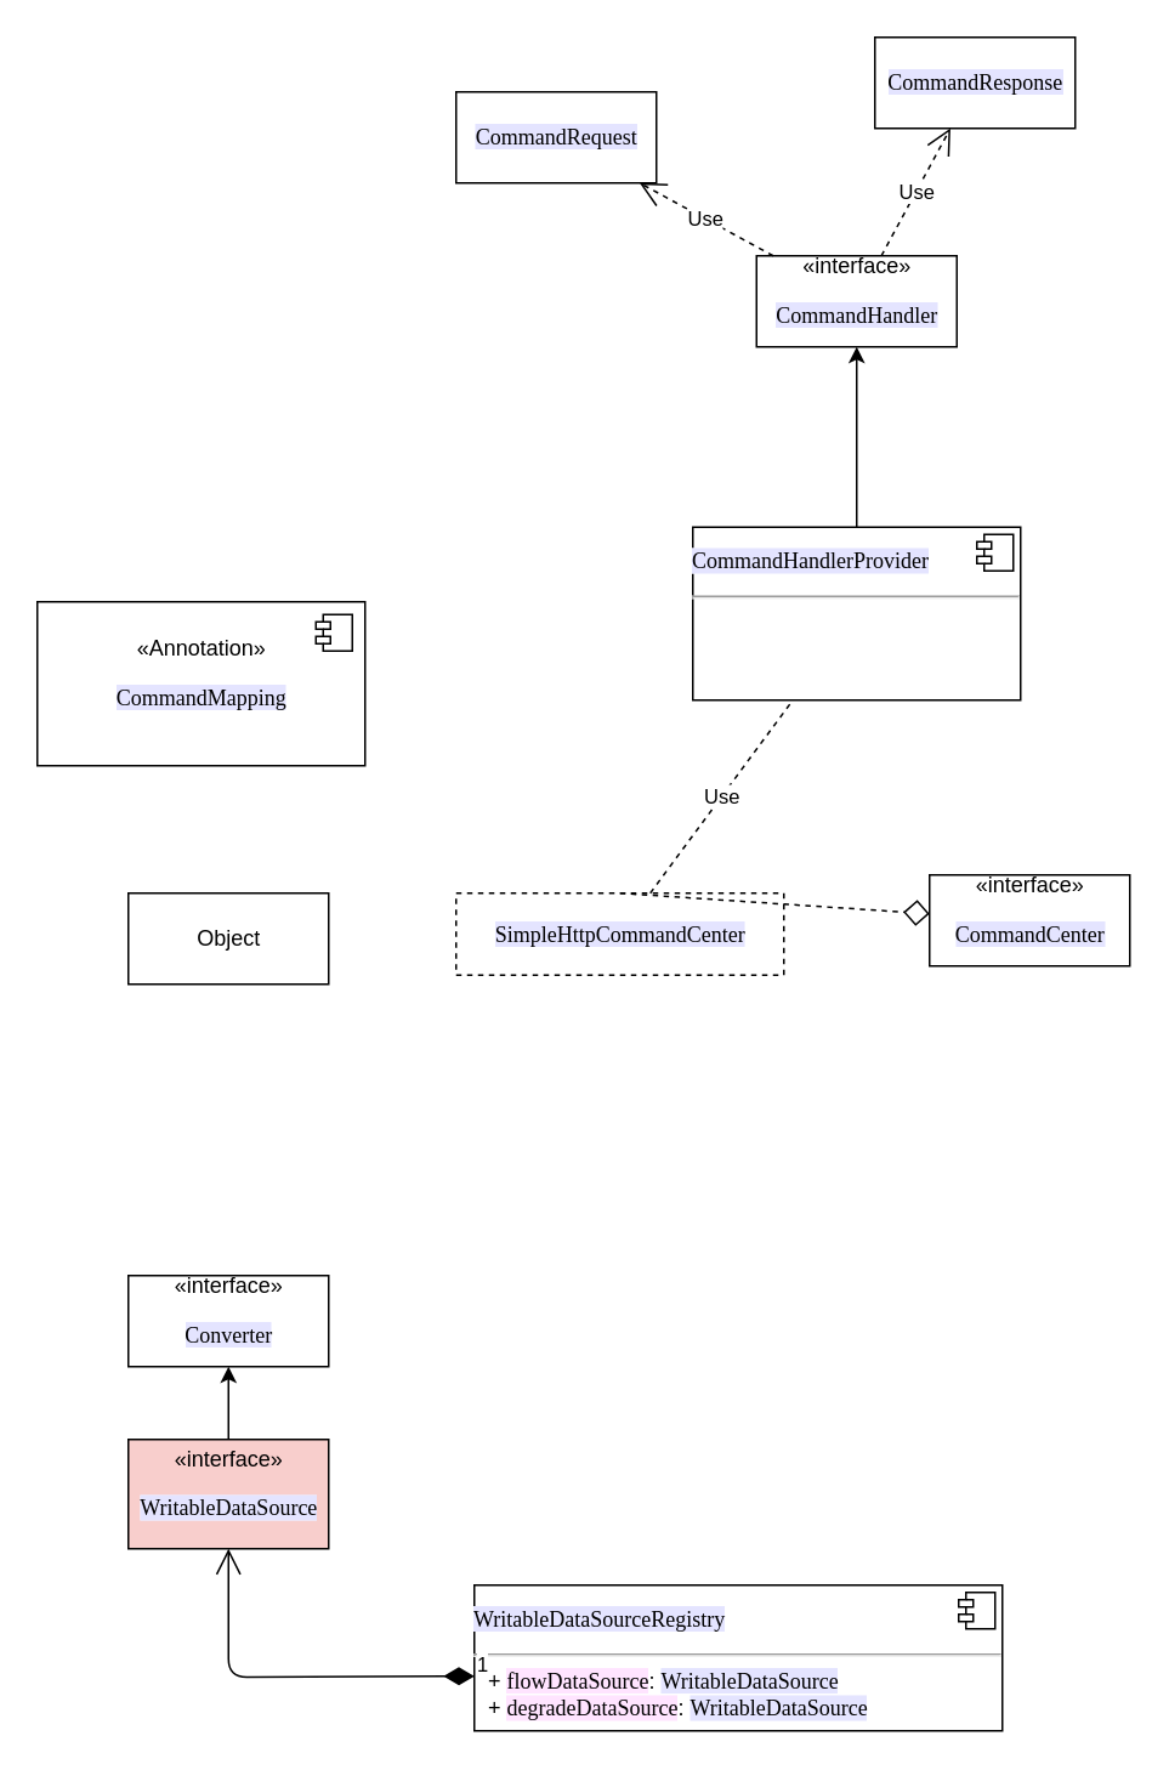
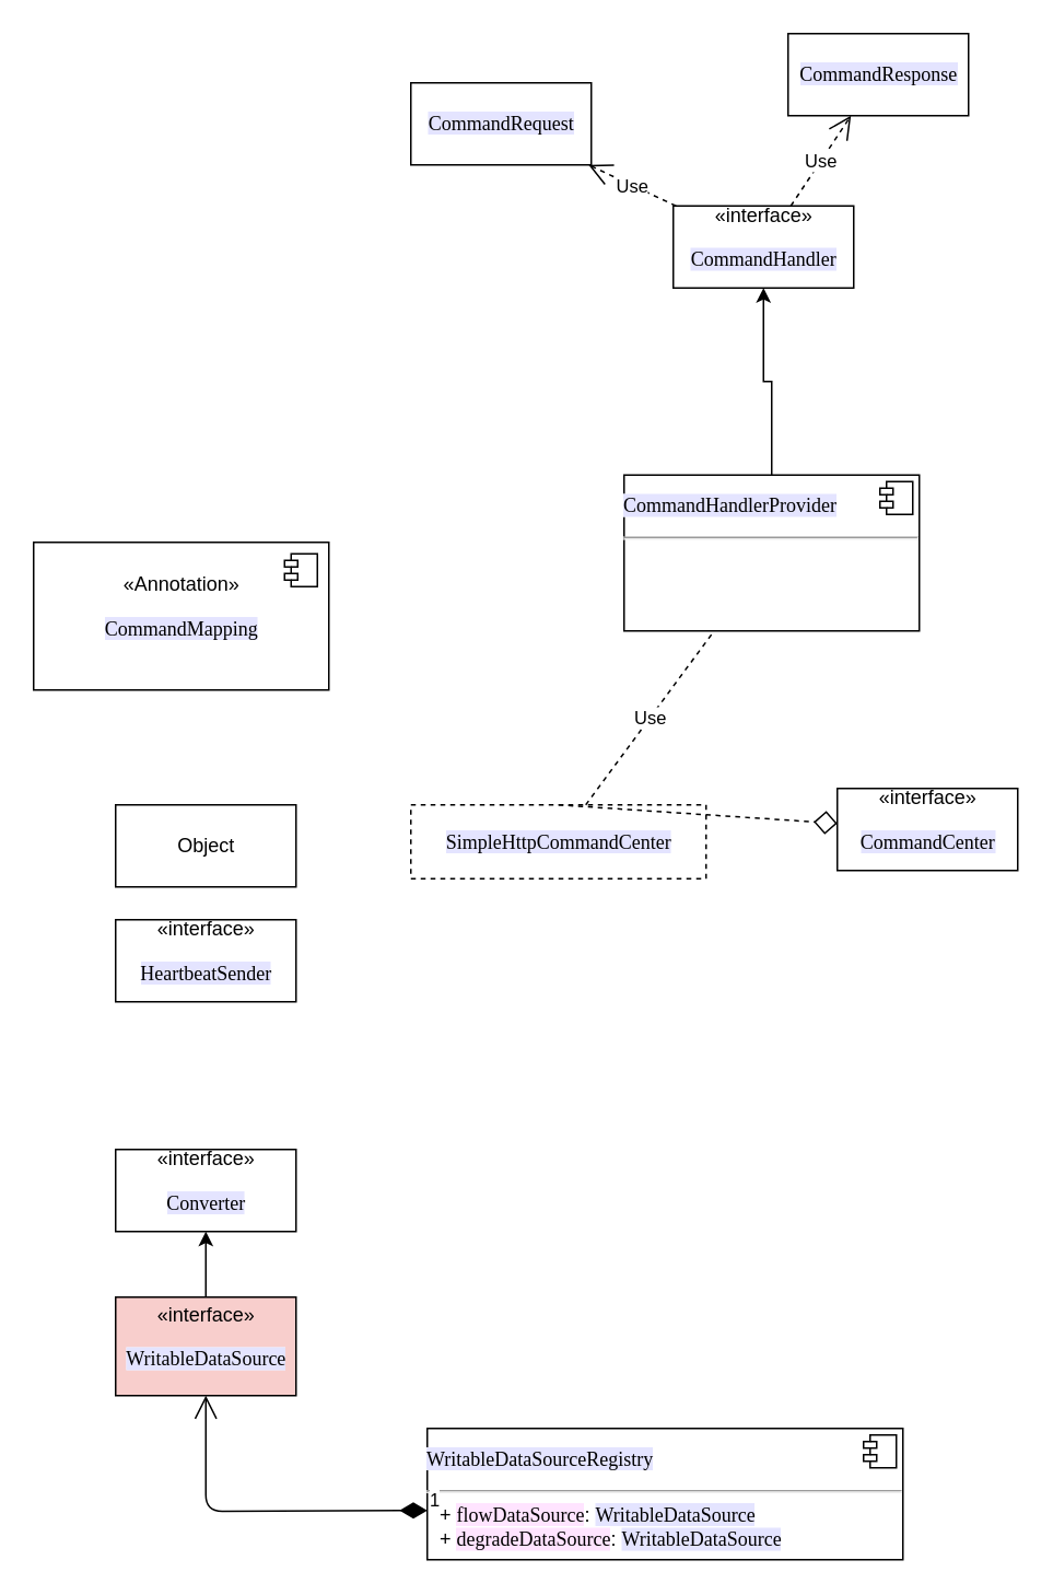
- <mxCell id="3" value="«interface»&lt;br&gt;&lt;pre style=&quot;background-color: rgb(255 , 255 , 255) ; font-family: &amp;#34;consolas&amp;#34; ; font-size: 9pt&quot;&gt;&lt;span style=&quot;background-color: #e4e4ff&quot;&gt;CommandHandler&lt;/span&gt;&lt;/pre&gt;" style="html=1;" vertex="1" parent="1"><mxGeometry x="415" y="140" width="110" height="50" as="geometry" /></mxCell>
+ <mxCell id="3" value="«interface»&lt;br&gt;&lt;pre style=&quot;background-color: rgb(255 , 255 , 255) ; font-family: &amp;#34;consolas&amp;#34; ; font-size: 9pt&quot;&gt;&lt;span style=&quot;background-color: #e4e4ff&quot;&gt;CommandHandler&lt;/span&gt;&lt;/pre&gt;" style="html=1;" vertex="1" parent="1"><mxGeometry x="410" y="125" width="110" height="50" as="geometry" /></mxCell>
+ <mxCell id="11" value="«interface»&lt;br&gt;&lt;pre style=&quot;background-color: rgb(255 , 255 , 255) ; font-family: &amp;#34;consolas&amp;#34; ; font-size: 9pt&quot;&gt;&lt;span style=&quot;background-color: #e4e4ff&quot;&gt;HeartbeatSender&lt;/span&gt;&lt;/pre&gt;" style="html=1;" vertex="1" parent="1"><mxGeometry x="70" y="560" width="110" height="50" as="geometry" /></mxCell>
